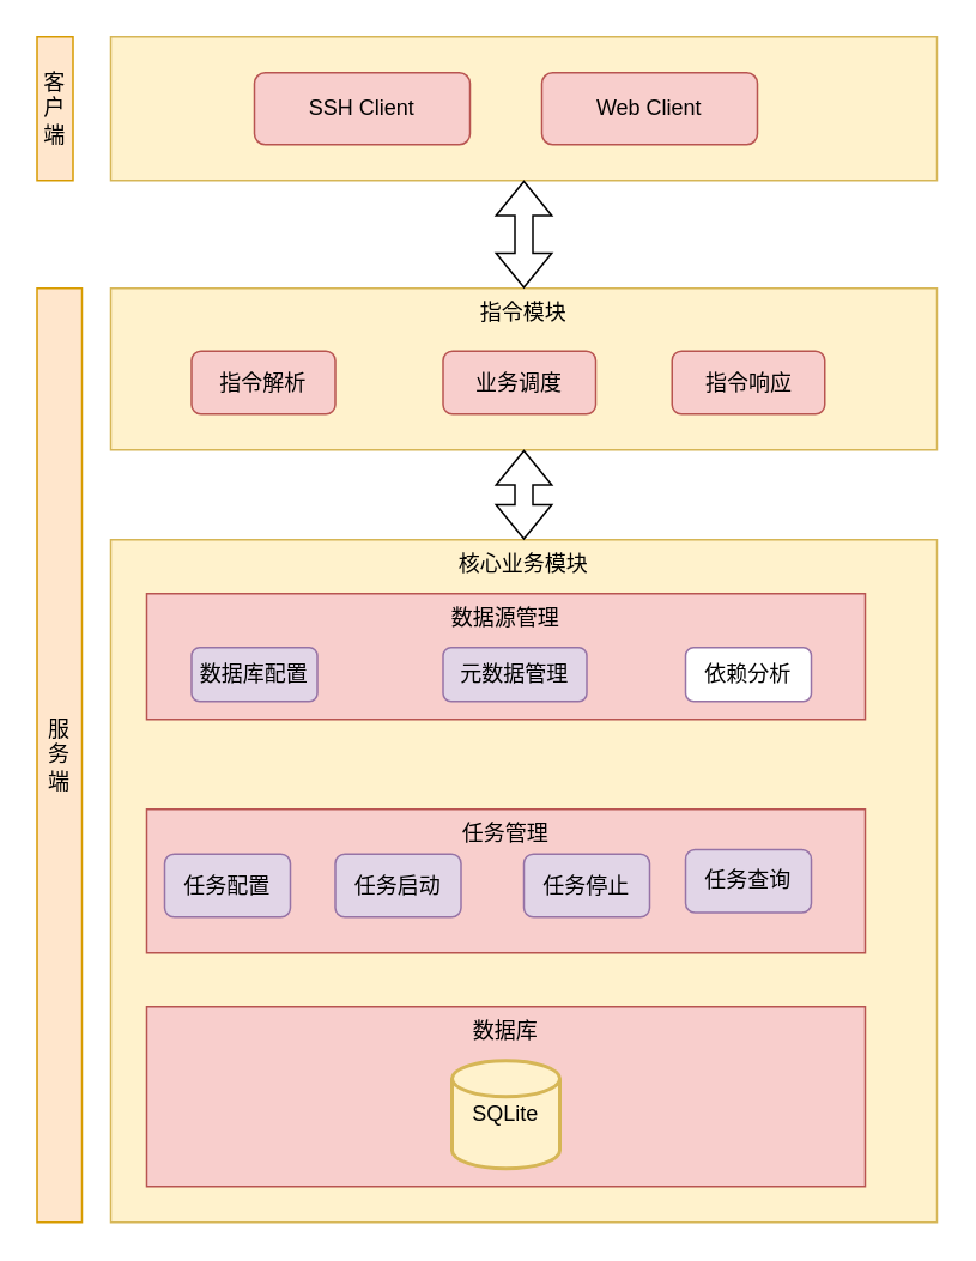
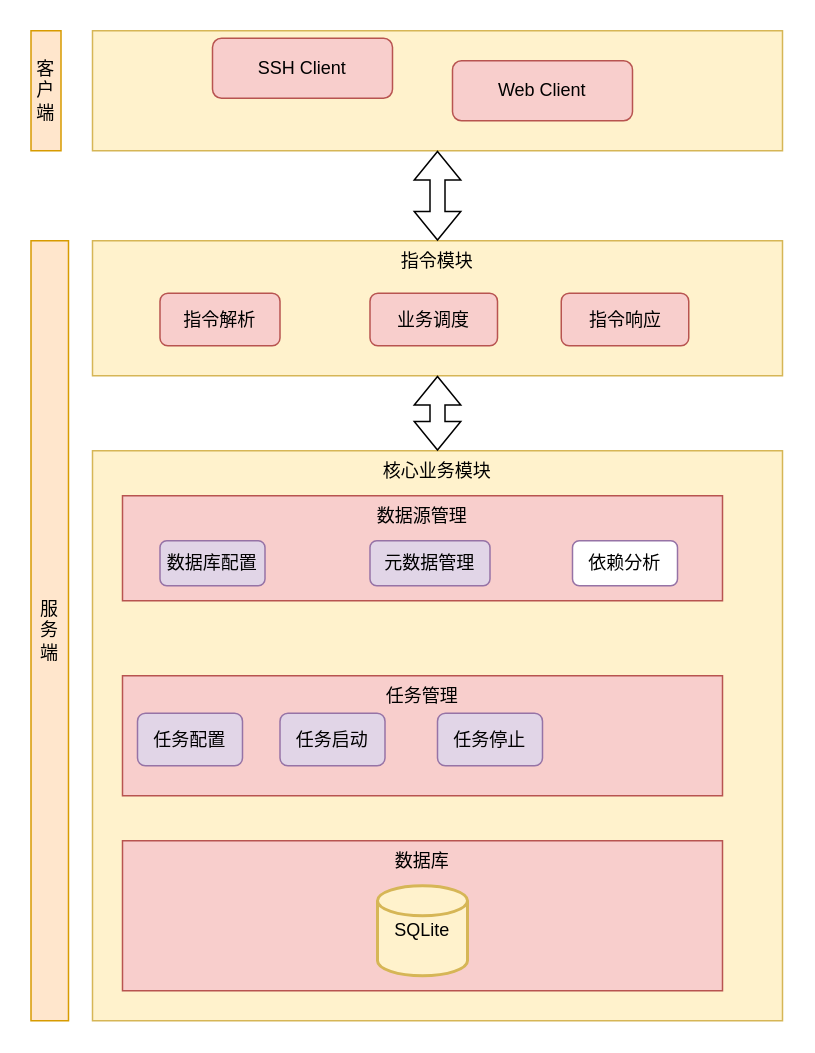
- <mxCell id="4" value="SSH Client" style="rounded=1;whiteSpace=wrap;html=1;fillColor=#f8cecc;strokeColor=#b85450;" vertex="1" parent="1"><mxGeometry x="141" y="40" width="120" height="40" as="geometry" /></mxCell>
+ <mxCell id="4" value="SSH Client" style="rounded=1;whiteSpace=wrap;html=1;fillColor=#f8cecc;strokeColor=#b85450;" vertex="1" parent="1"><mxGeometry x="141" y="25" width="120" height="40" as="geometry" /></mxCell>
- <mxCell id="17" value="任务查询" style="rounded=1;whiteSpace=wrap;html=1;shadow=0;fillColor=#e1d5e7;strokeColor=#9673a6;" vertex="1" parent="1"><mxGeometry x="381" y="472.5" width="70" height="35" as="geometry" /></mxCell>
